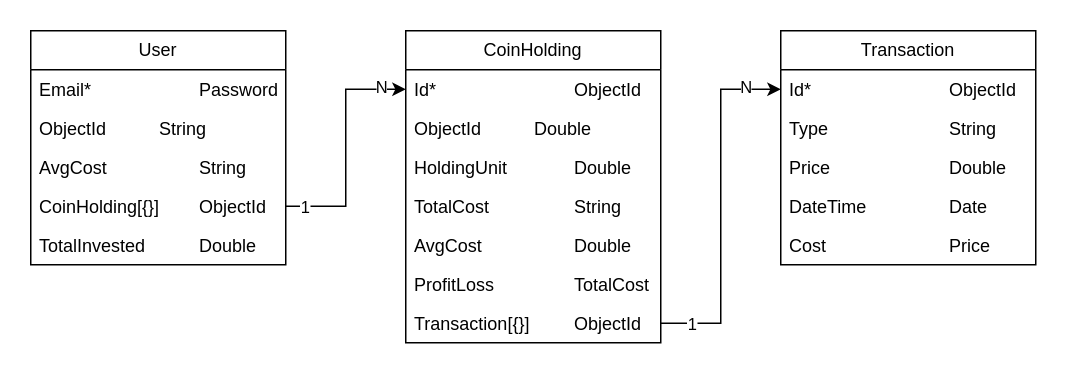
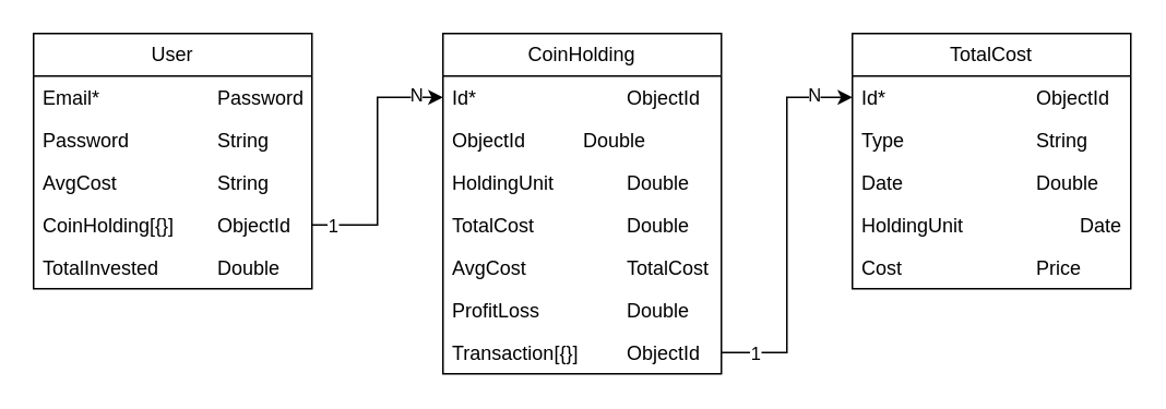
- <mxCell id="19" value="Transaction" style="swimlane;fontStyle=0;childLayout=stackLayout;horizontal=1;startSize=26;fillColor=none;horizontalStack=0;resizeParent=1;resizeParentMax=0;resizeLast=0;collapsible=1;marginBottom=0;whiteSpace=wrap;html=1;" parent="1" vertex="1"><mxGeometry x="520" y="20" width="170" height="156" as="geometry" /></mxCell>
+ <mxCell id="19" value="TotalCost" style="swimlane;fontStyle=0;childLayout=stackLayout;horizontal=1;startSize=26;fillColor=none;horizontalStack=0;resizeParent=1;resizeParentMax=0;resizeLast=0;collapsible=1;marginBottom=0;whiteSpace=wrap;html=1;" parent="1" vertex="1"><mxGeometry x="520" y="20" width="170" height="156" as="geometry" /></mxCell>
- <mxCell id="4" value="ObjectId&lt;span style=&quot;white-space: pre;&quot;&gt;&#09;&lt;/span&gt;&lt;span style=&quot;white-space: pre;&quot;&gt;&#09;&lt;/span&gt;String" style="text;strokeColor=none;fillColor=none;align=left;verticalAlign=top;spacingLeft=4;spacingRight=4;overflow=hidden;rotatable=0;points=[[0,0.5],[1,0.5]];portConstraint=eastwest;whiteSpace=wrap;html=1;" parent="2" vertex="1"><mxGeometry y="52" width="170" height="26" as="geometry" /></mxCell>
+ <mxCell id="4" value="Password&lt;span style=&quot;white-space: pre;&quot;&gt;&#09;&lt;/span&gt;&lt;span style=&quot;white-space: pre;&quot;&gt;&#09;&lt;/span&gt;String" style="text;strokeColor=none;fillColor=none;align=left;verticalAlign=top;spacingLeft=4;spacingRight=4;overflow=hidden;rotatable=0;points=[[0,0.5],[1,0.5]];portConstraint=eastwest;whiteSpace=wrap;html=1;" parent="2" vertex="1"><mxGeometry y="52" width="170" height="26" as="geometry" /></mxCell>
- <mxCell id="22" value="Price&lt;span style=&quot;white-space: pre;&quot;&gt;&#09;&lt;/span&gt;&lt;span style=&quot;white-space: pre;&quot;&gt;&#09;&lt;/span&gt;&lt;span style=&quot;white-space: pre;&quot;&gt;&#09;&lt;/span&gt;Double" style="text;strokeColor=none;fillColor=none;align=left;verticalAlign=top;spacingLeft=4;spacingRight=4;overflow=hidden;rotatable=0;points=[[0,0.5],[1,0.5]];portConstraint=eastwest;whiteSpace=wrap;html=1;" parent="19" vertex="1"><mxGeometry y="78" width="170" height="26" as="geometry" /></mxCell>
+ <mxCell id="22" value="Date&lt;span style=&quot;white-space: pre;&quot;&gt;&#09;&lt;/span&gt;&lt;span style=&quot;white-space: pre;&quot;&gt;&#09;&lt;/span&gt;&lt;span style=&quot;white-space: pre;&quot;&gt;&#09;&lt;/span&gt;Double" style="text;strokeColor=none;fillColor=none;align=left;verticalAlign=top;spacingLeft=4;spacingRight=4;overflow=hidden;rotatable=0;points=[[0,0.5],[1,0.5]];portConstraint=eastwest;whiteSpace=wrap;html=1;" parent="19" vertex="1"><mxGeometry y="78" width="170" height="26" as="geometry" /></mxCell>
- <mxCell id="12" value="TotalCost&lt;span style=&quot;white-space: pre;&quot;&gt;&#09;&lt;/span&gt;&lt;span style=&quot;white-space: pre;&quot;&gt;&#09;&lt;/span&gt;&lt;span style=&quot;white-space: pre;&quot;&gt;&#09;&lt;/span&gt;String" style="text;strokeColor=none;fillColor=none;align=left;verticalAlign=top;spacingLeft=4;spacingRight=4;overflow=hidden;rotatable=0;points=[[0,0.5],[1,0.5]];portConstraint=eastwest;whiteSpace=wrap;html=1;" parent="8" vertex="1"><mxGeometry y="104" width="170" height="26" as="geometry" /></mxCell>
+ <mxCell id="12" value="TotalCost&lt;span style=&quot;white-space: pre;&quot;&gt;&#09;&lt;/span&gt;&lt;span style=&quot;white-space: pre;&quot;&gt;&#09;&lt;/span&gt;&lt;span style=&quot;white-space: pre;&quot;&gt;&#09;&lt;/span&gt;Double" style="text;strokeColor=none;fillColor=none;align=left;verticalAlign=top;spacingLeft=4;spacingRight=4;overflow=hidden;rotatable=0;points=[[0,0.5],[1,0.5]];portConstraint=eastwest;whiteSpace=wrap;html=1;" parent="8" vertex="1"><mxGeometry y="104" width="170" height="26" as="geometry" /></mxCell>
- <mxCell id="23" value="DateTime&lt;span style=&quot;white-space: pre;&quot;&gt;&#09;&lt;/span&gt;&lt;span style=&quot;white-space: pre;&quot;&gt;&#09;&lt;/span&gt;&lt;span style=&quot;white-space: pre;&quot;&gt;&#09;&lt;/span&gt;Date" style="text;strokeColor=none;fillColor=none;align=left;verticalAlign=top;spacingLeft=4;spacingRight=4;overflow=hidden;rotatable=0;points=[[0,0.5],[1,0.5]];portConstraint=eastwest;whiteSpace=wrap;html=1;" parent="19" vertex="1"><mxGeometry y="104" width="170" height="26" as="geometry" /></mxCell>
+ <mxCell id="23" value="HoldingUnit&lt;span style=&quot;white-space: pre;&quot;&gt;&#09;&lt;/span&gt;&lt;span style=&quot;white-space: pre;&quot;&gt;&#09;&lt;/span&gt;&lt;span style=&quot;white-space: pre;&quot;&gt;&#09;&lt;/span&gt;Date" style="text;strokeColor=none;fillColor=none;align=left;verticalAlign=top;spacingLeft=4;spacingRight=4;overflow=hidden;rotatable=0;points=[[0,0.5],[1,0.5]];portConstraint=eastwest;whiteSpace=wrap;html=1;" parent="19" vertex="1"><mxGeometry y="104" width="170" height="26" as="geometry" /></mxCell>
- <mxCell id="13" value="AvgCost&lt;span style=&quot;white-space: pre;&quot;&gt;&#09;&lt;/span&gt;&lt;span style=&quot;white-space: pre;&quot;&gt;&#09;&lt;/span&gt;&lt;span style=&quot;white-space: pre;&quot;&gt;&#09;&lt;/span&gt;Double" style="text;strokeColor=none;fillColor=none;align=left;verticalAlign=top;spacingLeft=4;spacingRight=4;overflow=hidden;rotatable=0;points=[[0,0.5],[1,0.5]];portConstraint=eastwest;whiteSpace=wrap;html=1;" parent="8" vertex="1"><mxGeometry y="130" width="170" height="26" as="geometry" /></mxCell>
+ <mxCell id="13" value="AvgCost&lt;span style=&quot;white-space: pre;&quot;&gt;&#09;&lt;/span&gt;&lt;span style=&quot;white-space: pre;&quot;&gt;&#09;&lt;/span&gt;&lt;span style=&quot;white-space: pre;&quot;&gt;&#09;&lt;/span&gt;TotalCost" style="text;strokeColor=none;fillColor=none;align=left;verticalAlign=top;spacingLeft=4;spacingRight=4;overflow=hidden;rotatable=0;points=[[0,0.5],[1,0.5]];portConstraint=eastwest;whiteSpace=wrap;html=1;" parent="8" vertex="1"><mxGeometry y="130" width="170" height="26" as="geometry" /></mxCell>
- <mxCell id="14" value="ProfitLoss&lt;span style=&quot;white-space: pre;&quot;&gt;&#09;&lt;/span&gt;&lt;span style=&quot;white-space: pre;&quot;&gt;&#09;&lt;/span&gt;TotalCost" style="text;strokeColor=none;fillColor=none;align=left;verticalAlign=top;spacingLeft=4;spacingRight=4;overflow=hidden;rotatable=0;points=[[0,0.5],[1,0.5]];portConstraint=eastwest;whiteSpace=wrap;html=1;" parent="8" vertex="1"><mxGeometry y="156" width="170" height="26" as="geometry" /></mxCell>
+ <mxCell id="14" value="ProfitLoss&lt;span style=&quot;white-space: pre;&quot;&gt;&#09;&lt;/span&gt;&lt;span style=&quot;white-space: pre;&quot;&gt;&#09;&lt;/span&gt;Double" style="text;strokeColor=none;fillColor=none;align=left;verticalAlign=top;spacingLeft=4;spacingRight=4;overflow=hidden;rotatable=0;points=[[0,0.5],[1,0.5]];portConstraint=eastwest;whiteSpace=wrap;html=1;" parent="8" vertex="1"><mxGeometry y="156" width="170" height="26" as="geometry" /></mxCell>
